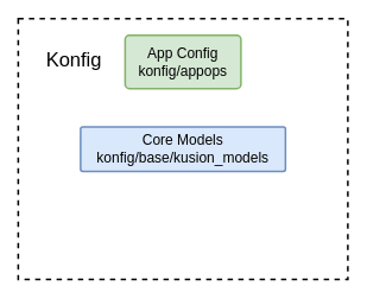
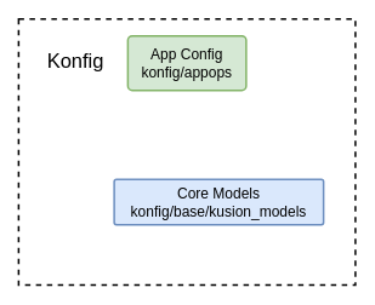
- <mxCell id="3" value="Core Models&lt;br style=&quot;font-size: 16px&quot;&gt;konfig/base/kusion_models" style="rounded=1;whiteSpace=wrap;html=1;strokeWidth=2;fillColor=#dae8fc;strokeColor=#6c8ebf;fontSize=16;arcSize=5;verticalAlign=middle;" parent="1" vertex="1"><mxGeometry x="90" y="142" width="230" height="50" as="geometry" /></mxCell>
+ <mxCell id="3" value="Core Models&lt;br style=&quot;font-size: 16px&quot;&gt;konfig/base/kusion_models" style="rounded=1;whiteSpace=wrap;html=1;strokeWidth=2;fillColor=#dae8fc;strokeColor=#6c8ebf;fontSize=16;arcSize=5;verticalAlign=middle;" parent="1" vertex="1"><mxGeometry x="125" y="197" width="230" height="50" as="geometry" /></mxCell>
